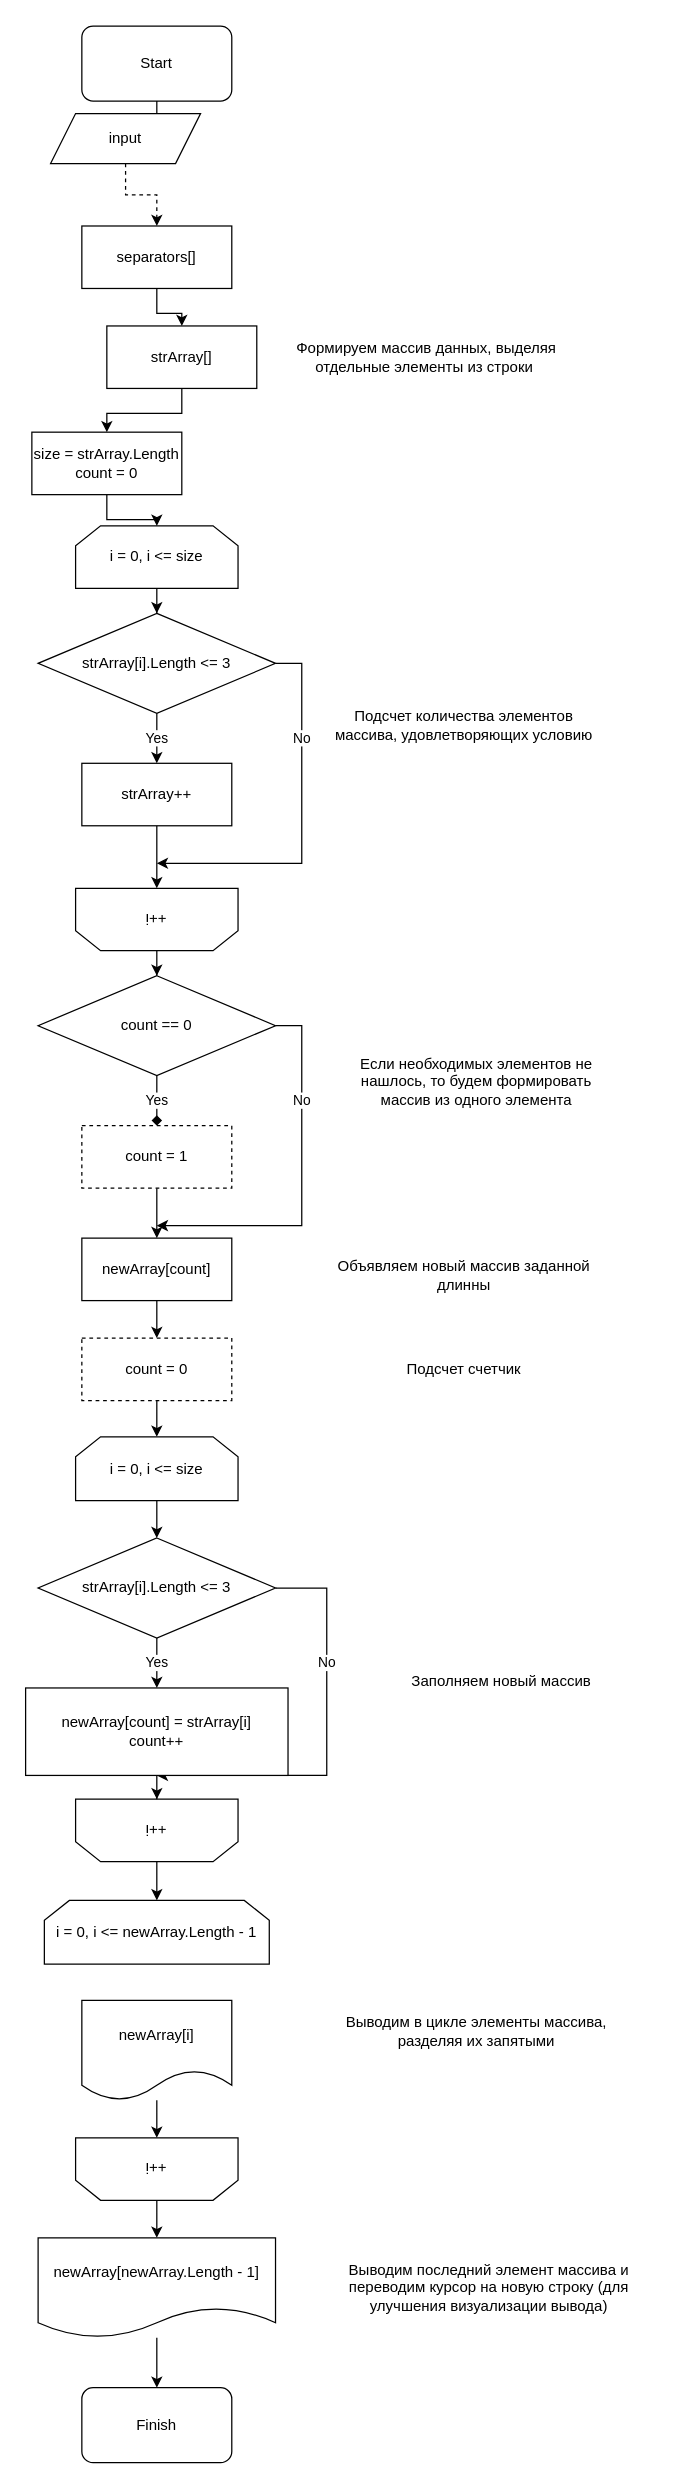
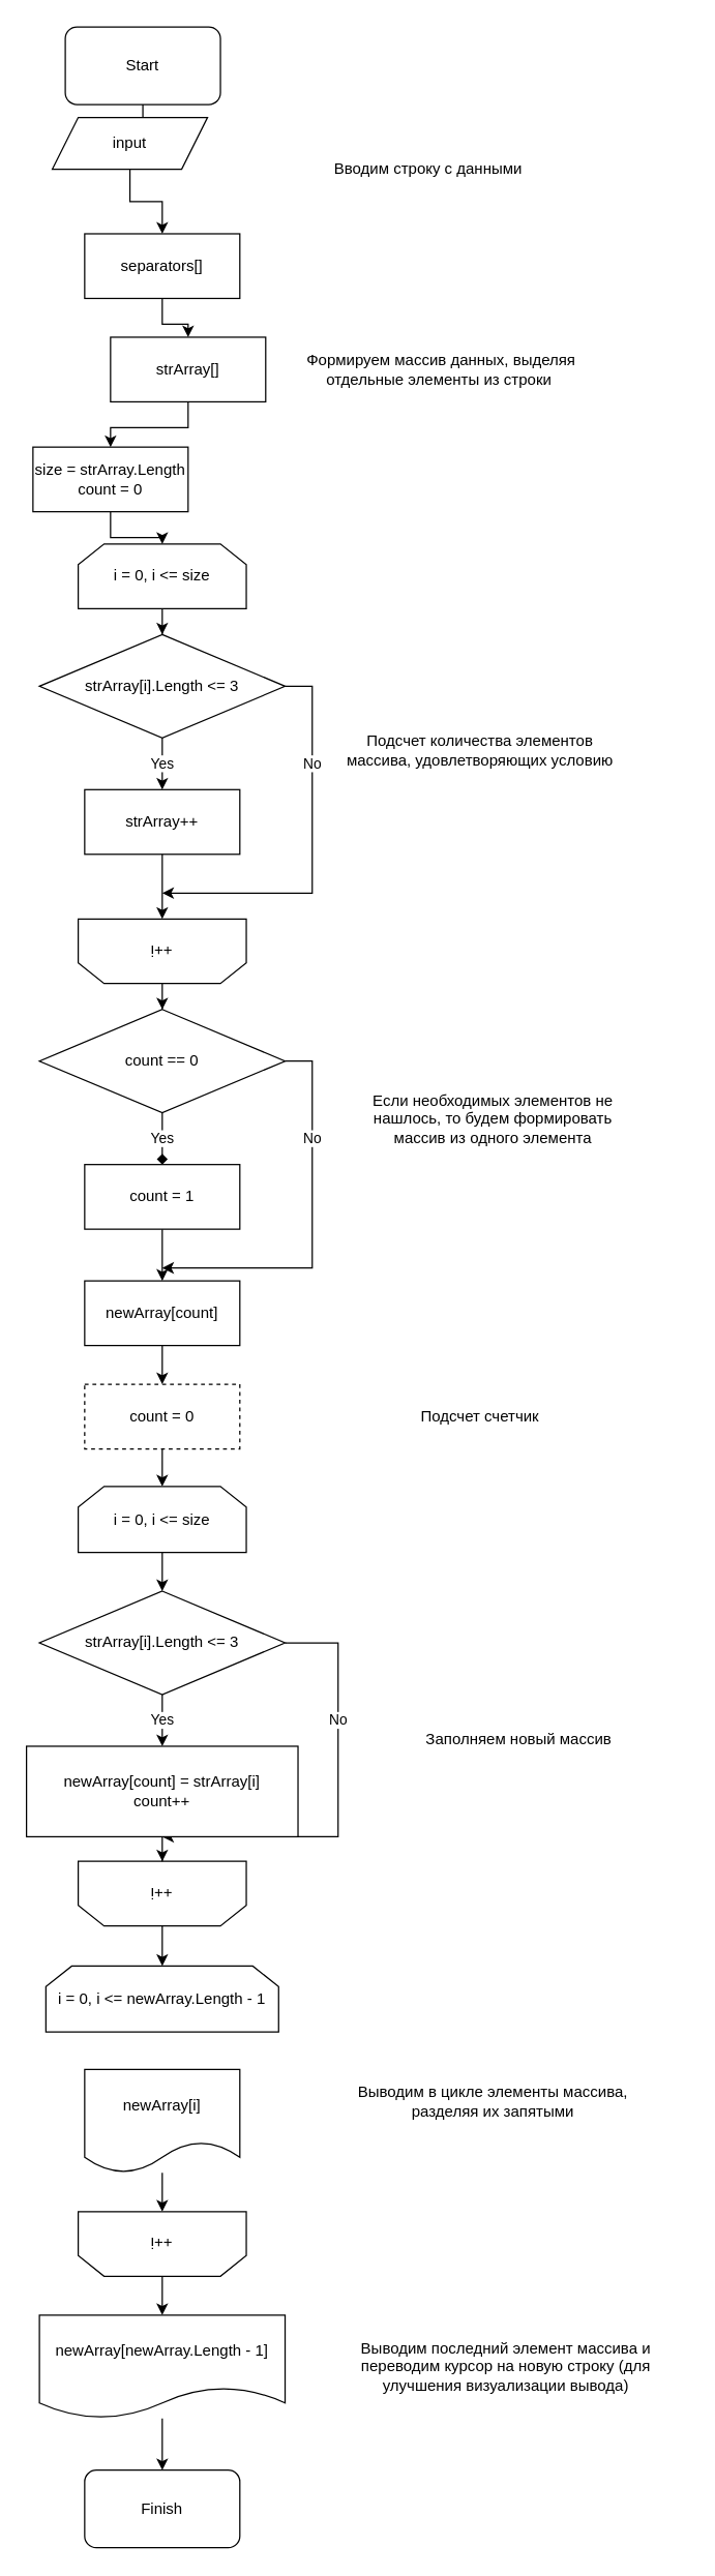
- <mxCell id="3" value="Start" style="rounded=1;whiteSpace=wrap;html=1;" vertex="1" parent="1"><mxGeometry x="65" y="20" width="120" height="60" as="geometry" /></mxCell>
+ <mxCell id="3" value="Start" style="rounded=1;whiteSpace=wrap;html=1;" vertex="1" parent="1"><mxGeometry x="50" y="20" width="120" height="60" as="geometry" /></mxCell>
+ <mxCell id="6" value="Вводим строку с данными" style="text;html=1;strokeColor=none;fillColor=none;align=center;verticalAlign=middle;whiteSpace=wrap;rounded=0;" vertex="1" parent="1"><mxGeometry x="241" y="115" width="180" height="30" as="geometry" /></mxCell>
- <mxCell id="4" value="" style="edgeStyle=orthogonalEdgeStyle;rounded=0;orthogonalLoop=1;jettySize=auto;html=1;dashed=1;" edge="1" parent="1" source="5" target="8"><mxGeometry relative="1" as="geometry" /></mxCell>
+ <mxCell id="4" value="" style="edgeStyle=orthogonalEdgeStyle;rounded=0;orthogonalLoop=1;jettySize=auto;html=1;" edge="1" parent="1" source="5" target="8"><mxGeometry relative="1" as="geometry" /></mxCell>
- <mxCell id="28" value="count = 1" style="rounded=0;whiteSpace=wrap;html=1;dashed=1;" vertex="1" parent="1"><mxGeometry x="65" y="900" width="120" height="50" as="geometry" /></mxCell>
+ <mxCell id="28" value="count = 1" style="rounded=0;whiteSpace=wrap;html=1;" vertex="1" parent="1"><mxGeometry x="65" y="900" width="120" height="50" as="geometry" /></mxCell>
- <mxCell id="32" value="Объявляем новый массив заданной длинны" style="text;html=1;strokeColor=none;fillColor=none;align=center;verticalAlign=middle;whiteSpace=wrap;rounded=0;" vertex="1" parent="1"><mxGeometry x="261" y="1005" width="220" height="30" as="geometry" /></mxCell>
